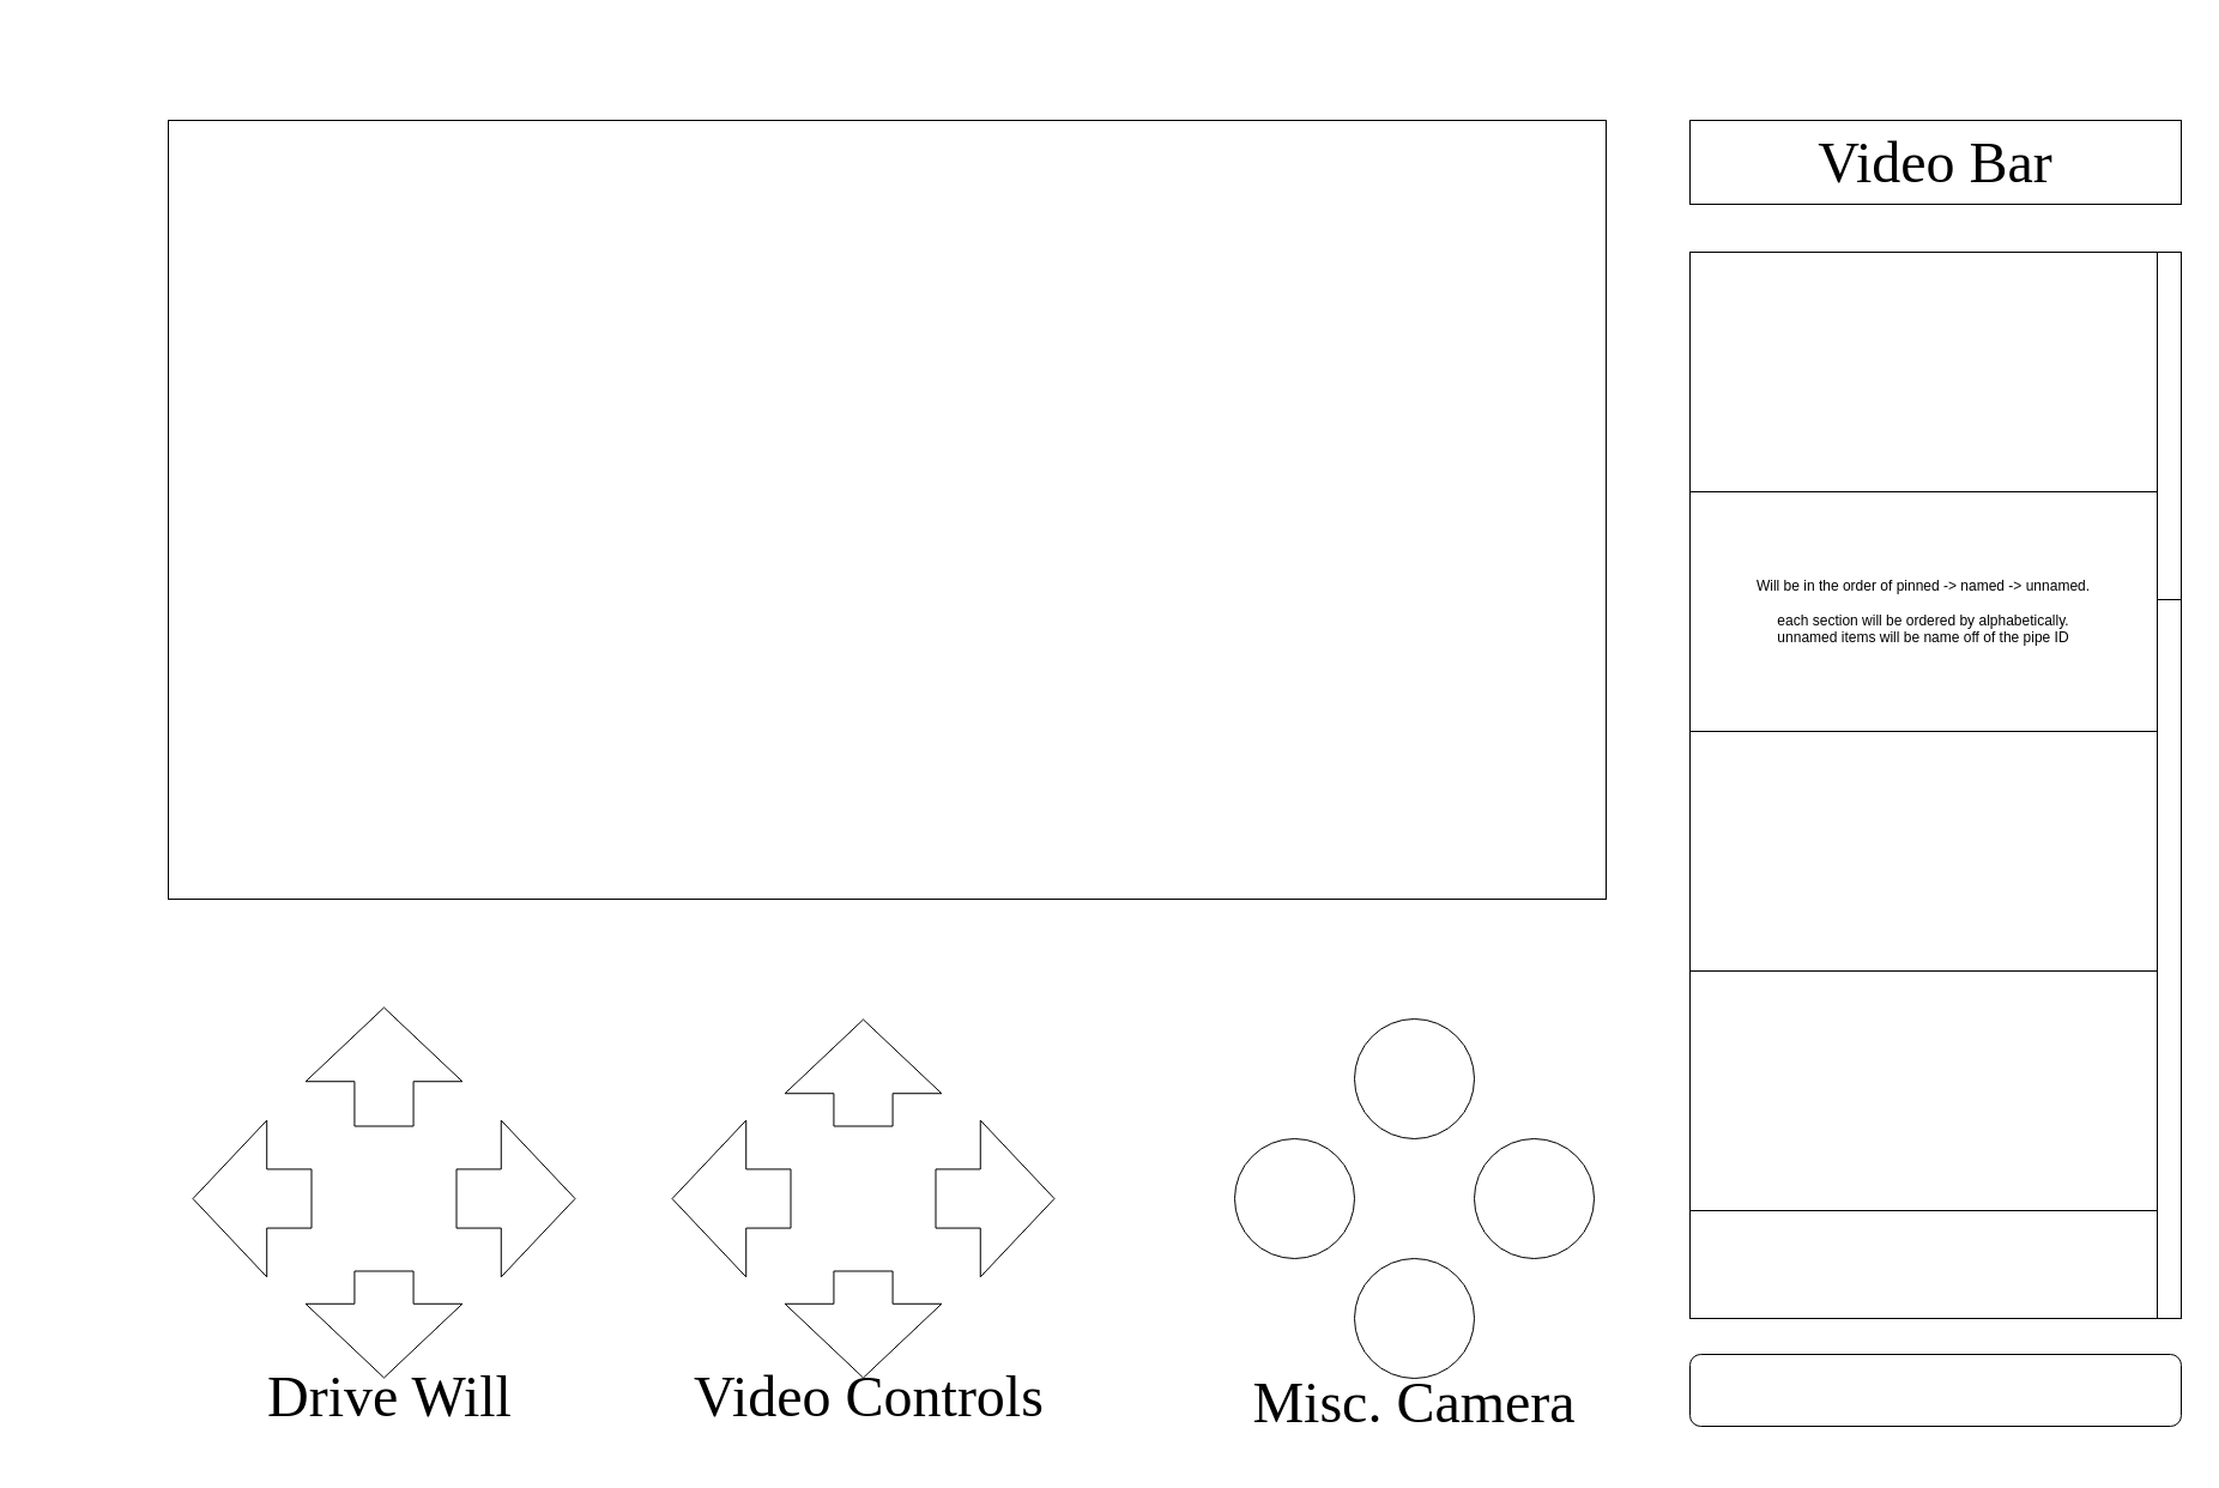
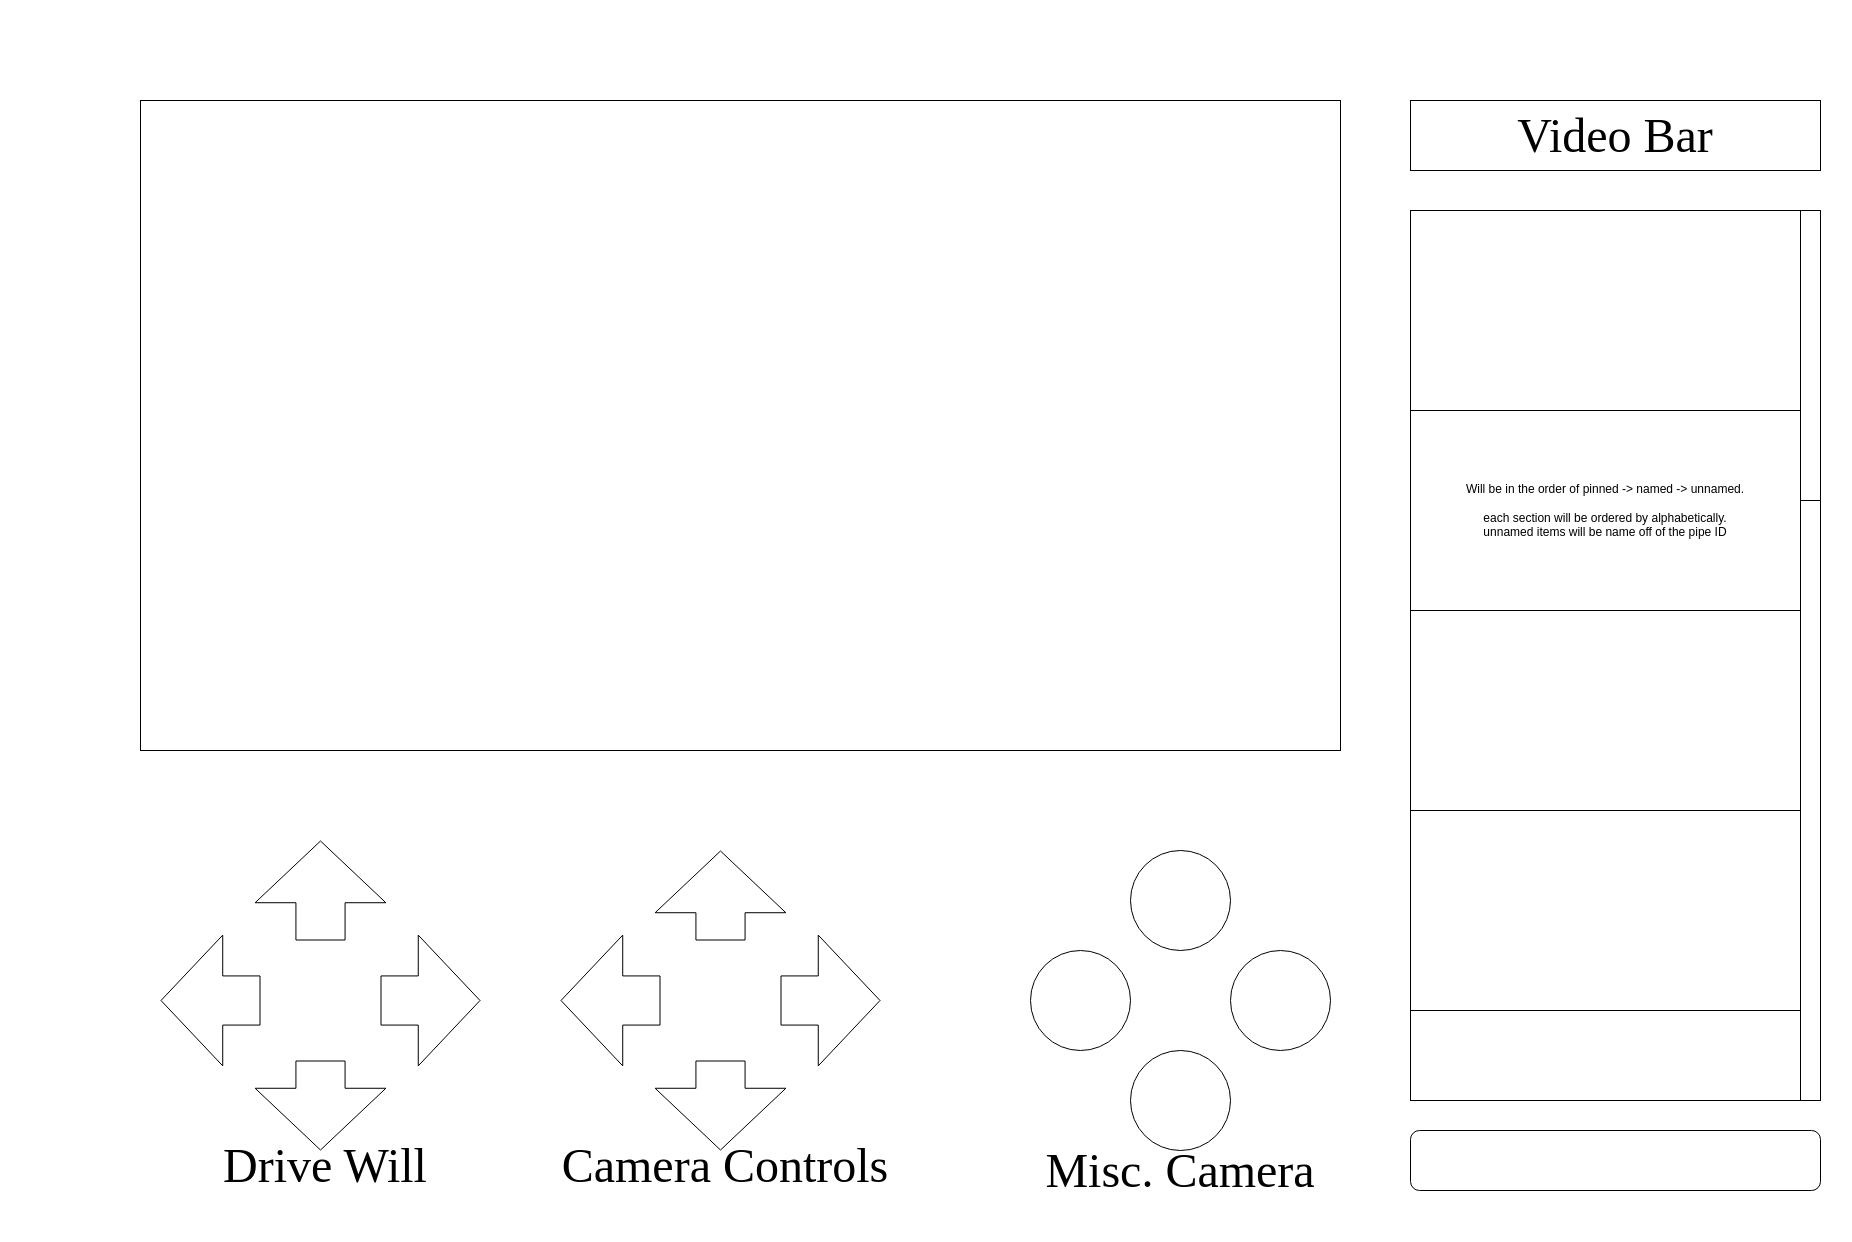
- <mxCell id="24" value="&lt;font style=&quot;font-size: 48px&quot; face=&quot;Times New Roman&quot;&gt;Video Controls&lt;br&gt;&lt;/font&gt;" style="text;html=1;strokeColor=none;fillColor=none;align=center;verticalAlign=middle;whiteSpace=wrap;rounded=0;" parent="1" vertex="1"><mxGeometry x="550" y="1110" width="350" height="110" as="geometry" /></mxCell>
+ <mxCell id="24" value="&lt;font style=&quot;font-size: 48px&quot; face=&quot;Times New Roman&quot;&gt;Camera Controls&lt;br&gt;&lt;/font&gt;" style="text;html=1;strokeColor=none;fillColor=none;align=center;verticalAlign=middle;whiteSpace=wrap;rounded=0;" parent="1" vertex="1"><mxGeometry x="550" y="1110" width="350" height="110" as="geometry" /></mxCell>
